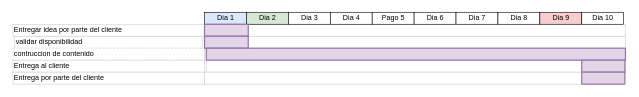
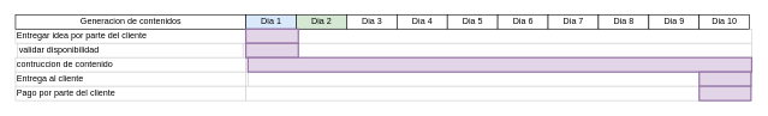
+ <mxCell id="6" value="Generacion de contenidos" style="strokeWidth=1;fontStyle=0;html=1;" vertex="1" parent="1"><mxGeometry x="20" y="20" width="320" height="20" as="geometry" /></mxCell>
- <mxCell id="12" value="Pago 5" style="strokeWidth=1;fontStyle=0;html=1;" vertex="1" parent="1"><mxGeometry x="620" y="20" width="70" height="20" as="geometry" /></mxCell>
+ <mxCell id="12" value="Dia 5" style="strokeWidth=1;fontStyle=0;html=1;" vertex="1" parent="1"><mxGeometry x="620" y="20" width="70" height="20" as="geometry" /></mxCell>
- <mxCell id="16" value="Dia 9" style="strokeWidth=1;fontStyle=0;html=1;fillColor=#f8cecc;" vertex="1" parent="1"><mxGeometry x="900" y="20" width="70" height="20" as="geometry" /></mxCell>
+ <mxCell id="16" value="Dia 9" style="strokeWidth=1;fontStyle=0;html=1;" vertex="1" parent="1"><mxGeometry x="900" y="20" width="70" height="20" as="geometry" /></mxCell>
- <mxCell id="4" value="contruccion de contenido" style="align=left;strokeColor=#CCCCCC;html=1;dashed=1;" vertex="1" parent="1"><mxGeometry x="20" y="80" width="320.0" height="20" as="geometry" /></mxCell>
+ <mxCell id="4" value="contruccion de contenido" style="align=left;strokeColor=#CCCCCC;html=1;" vertex="1" parent="1"><mxGeometry x="20" y="80" width="320.0" height="20" as="geometry" /></mxCell>
- <mxCell id="25" value="Entrega por parte del cliente" style="align=left;strokeColor=#CCCCCC;html=1;" vertex="1" parent="1"><mxGeometry x="20" y="120" width="320.0" height="20" as="geometry" /></mxCell>
+ <mxCell id="25" value="Pago por parte del cliente" style="align=left;strokeColor=#CCCCCC;html=1;" vertex="1" parent="1"><mxGeometry x="20" y="120" width="320.0" height="20" as="geometry" /></mxCell>
